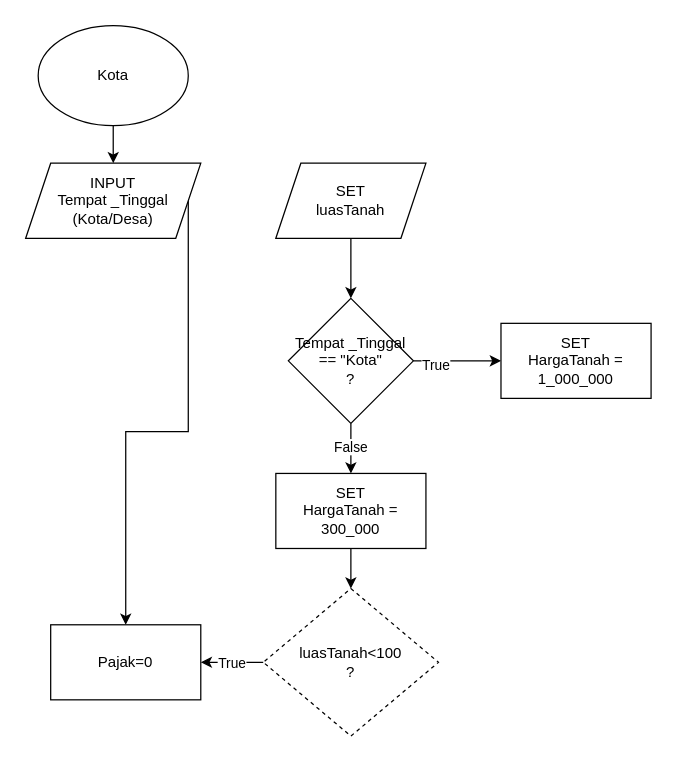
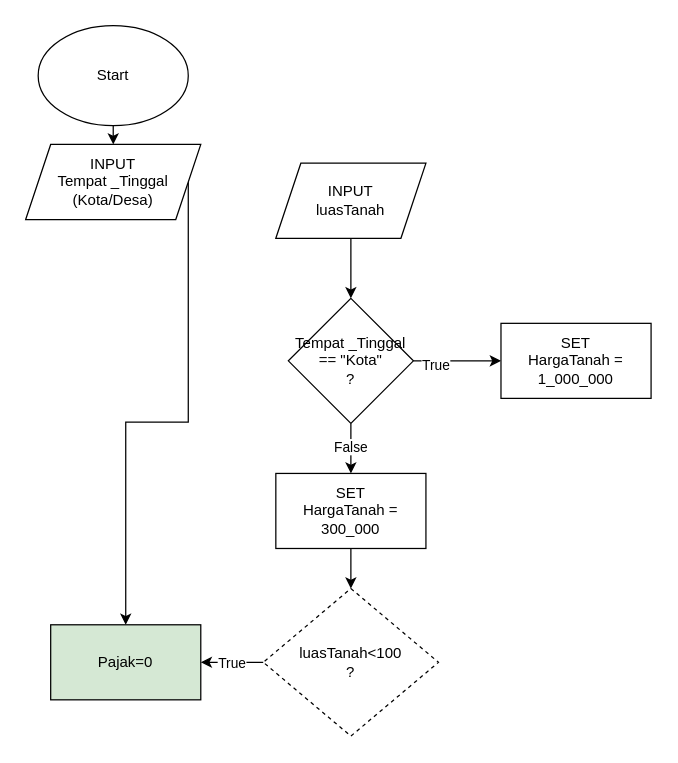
- <mxCell id="3" value="Kota" style="ellipse;whiteSpace=wrap;html=1;" vertex="1" parent="1"><mxGeometry x="30" y="20" width="120" height="80" as="geometry" /></mxCell>
+ <mxCell id="3" value="Start" style="ellipse;whiteSpace=wrap;html=1;" vertex="1" parent="1"><mxGeometry x="30" y="20" width="120" height="80" as="geometry" /></mxCell>
- <mxCell id="5" value="INPUT&lt;div&gt;Tempat _Tinggal&lt;/div&gt;&lt;div&gt;(Kota/Desa)&lt;/div&gt;" style="shape=parallelogram;perimeter=parallelogramPerimeter;whiteSpace=wrap;html=1;fixedSize=1;" vertex="1" parent="1"><mxGeometry x="20" y="130" width="140" height="60" as="geometry" /></mxCell>
+ <mxCell id="5" value="INPUT&lt;div&gt;Tempat _Tinggal&lt;/div&gt;&lt;div&gt;(Kota/Desa)&lt;/div&gt;" style="shape=parallelogram;perimeter=parallelogramPerimeter;whiteSpace=wrap;html=1;fixedSize=1;" vertex="1" parent="1"><mxGeometry x="20" y="115" width="140" height="60" as="geometry" /></mxCell>
- <mxCell id="15" value="SET&lt;div&gt;luasTanah&lt;/div&gt;" style="shape=parallelogram;perimeter=parallelogramPerimeter;whiteSpace=wrap;html=1;fixedSize=1;" vertex="1" parent="1"><mxGeometry x="220" y="130" width="120" height="60" as="geometry" /></mxCell>
+ <mxCell id="15" value="INPUT&lt;div&gt;luasTanah&lt;/div&gt;" style="shape=parallelogram;perimeter=parallelogramPerimeter;whiteSpace=wrap;html=1;fixedSize=1;" vertex="1" parent="1"><mxGeometry x="220" y="130" width="120" height="60" as="geometry" /></mxCell>
- <mxCell id="19" value="Pajak=0" style="rounded=0;whiteSpace=wrap;html=1;" vertex="1" parent="1"><mxGeometry x="40" y="499" width="120" height="60" as="geometry" /></mxCell>
+ <mxCell id="19" value="Pajak=0" style="rounded=0;whiteSpace=wrap;html=1;fillColor=#d5e8d4;" vertex="1" parent="1"><mxGeometry x="40" y="499" width="120" height="60" as="geometry" /></mxCell>
